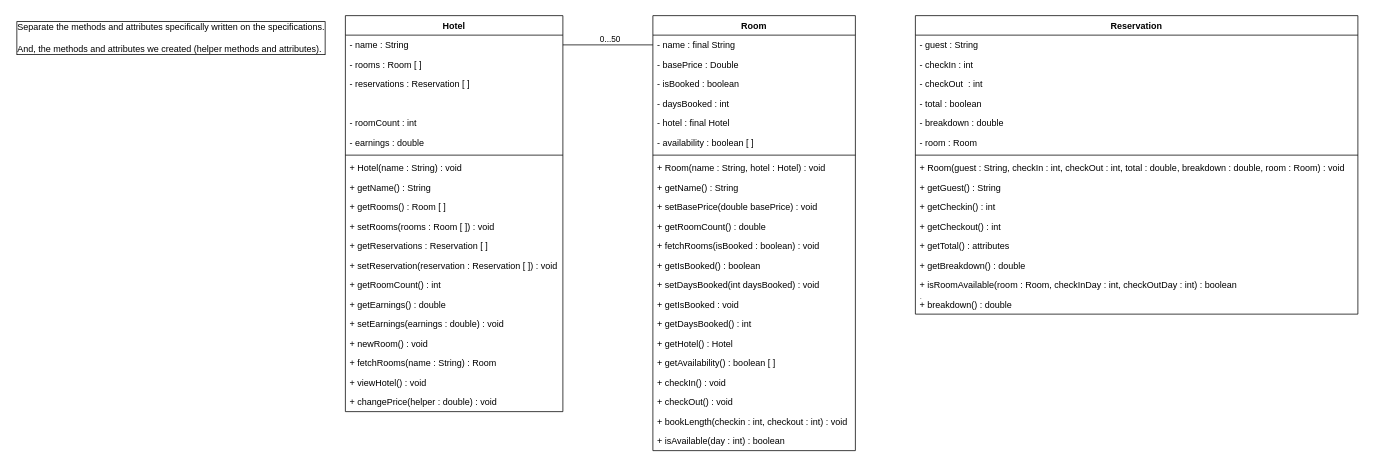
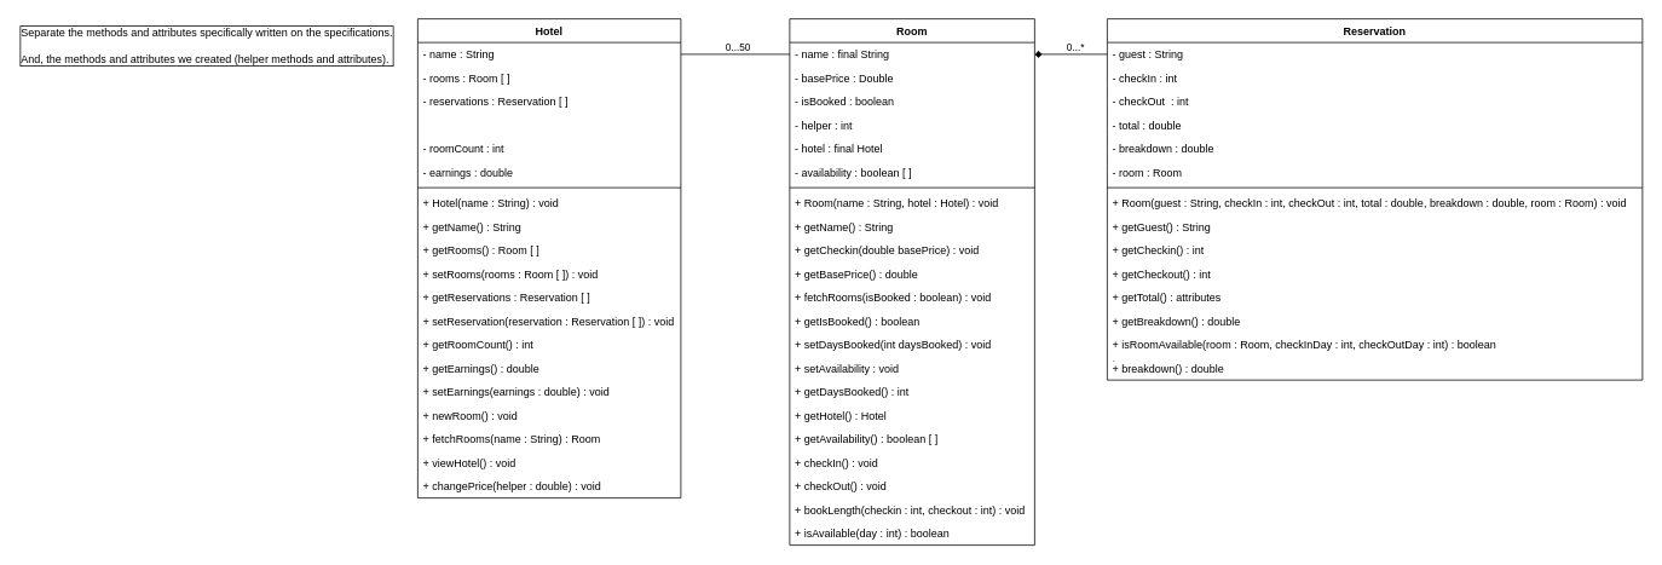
+ <mxCell id="65" style="edgeStyle=none;html=1;exitX=0;exitY=0.5;exitDx=0;exitDy=0;endArrow=diamond;endFill=1;" parent="1" source="48" target="25" edge="1"><mxGeometry relative="1" as="geometry" /></mxCell>
+ <mxCell id="66" value="0...*" style="edgeLabel;html=1;align=center;verticalAlign=middle;resizable=0;points=[];" parent="65" vertex="1" connectable="0"><mxGeometry x="-0.366" y="1" relative="1" as="geometry"><mxPoint x="-11" y="-10" as="offset" /></mxGeometry></mxCell>
- <mxCell id="28" value="- daysBooked : int" style="text;strokeColor=none;fillColor=none;align=left;verticalAlign=top;spacingLeft=4;spacingRight=4;overflow=hidden;rotatable=0;points=[[0,0.5],[1,0.5]];portConstraint=eastwest;" parent="24" vertex="1"><mxGeometry y="104" width="270" height="26" as="geometry" /></mxCell>
+ <mxCell id="28" value="- helper : int" style="text;strokeColor=none;fillColor=none;align=left;verticalAlign=top;spacingLeft=4;spacingRight=4;overflow=hidden;rotatable=0;points=[[0,0.5],[1,0.5]];portConstraint=eastwest;" parent="24" vertex="1"><mxGeometry y="104" width="270" height="26" as="geometry" /></mxCell>
- <mxCell id="51" value="- total : boolean" style="text;strokeColor=none;fillColor=none;align=left;verticalAlign=top;spacingLeft=4;spacingRight=4;overflow=hidden;rotatable=0;points=[[0,0.5],[1,0.5]];portConstraint=eastwest;" parent="47" vertex="1"><mxGeometry y="104" width="590" height="26" as="geometry" /></mxCell>
+ <mxCell id="51" value="- total : double" style="text;strokeColor=none;fillColor=none;align=left;verticalAlign=top;spacingLeft=4;spacingRight=4;overflow=hidden;rotatable=0;points=[[0,0.5],[1,0.5]];portConstraint=eastwest;" parent="47" vertex="1"><mxGeometry y="104" width="590" height="26" as="geometry" /></mxCell>
- <mxCell id="34" value="+ setBasePrice(double basePrice) : void" style="text;strokeColor=none;fillColor=none;align=left;verticalAlign=top;spacingLeft=4;spacingRight=4;overflow=hidden;rotatable=0;points=[[0,0.5],[1,0.5]];portConstraint=eastwest;" parent="24" vertex="1"><mxGeometry y="242" width="270" height="26" as="geometry" /></mxCell>
+ <mxCell id="34" value="+ getCheckin(double basePrice) : void" style="text;strokeColor=none;fillColor=none;align=left;verticalAlign=top;spacingLeft=4;spacingRight=4;overflow=hidden;rotatable=0;points=[[0,0.5],[1,0.5]];portConstraint=eastwest;" parent="24" vertex="1"><mxGeometry y="242" width="270" height="26" as="geometry" /></mxCell>
- <mxCell id="35" value="+ getRoomCount() : double" style="text;strokeColor=none;fillColor=none;align=left;verticalAlign=top;spacingLeft=4;spacingRight=4;overflow=hidden;rotatable=0;points=[[0,0.5],[1,0.5]];portConstraint=eastwest;" parent="24" vertex="1"><mxGeometry y="268" width="270" height="26" as="geometry" /></mxCell>
+ <mxCell id="35" value="+ getBasePrice() : double" style="text;strokeColor=none;fillColor=none;align=left;verticalAlign=top;spacingLeft=4;spacingRight=4;overflow=hidden;rotatable=0;points=[[0,0.5],[1,0.5]];portConstraint=eastwest;" parent="24" vertex="1"><mxGeometry y="268" width="270" height="26" as="geometry" /></mxCell>
- <mxCell id="39" value="+ getIsBooked : void" style="text;strokeColor=none;fillColor=none;align=left;verticalAlign=top;spacingLeft=4;spacingRight=4;overflow=hidden;rotatable=0;points=[[0,0.5],[1,0.5]];portConstraint=eastwest;" parent="24" vertex="1"><mxGeometry y="372" width="270" height="26" as="geometry" /></mxCell>
+ <mxCell id="39" value="+ setAvailability : void" style="text;strokeColor=none;fillColor=none;align=left;verticalAlign=top;spacingLeft=4;spacingRight=4;overflow=hidden;rotatable=0;points=[[0,0.5],[1,0.5]];portConstraint=eastwest;" parent="24" vertex="1"><mxGeometry y="372" width="270" height="26" as="geometry" /></mxCell>
